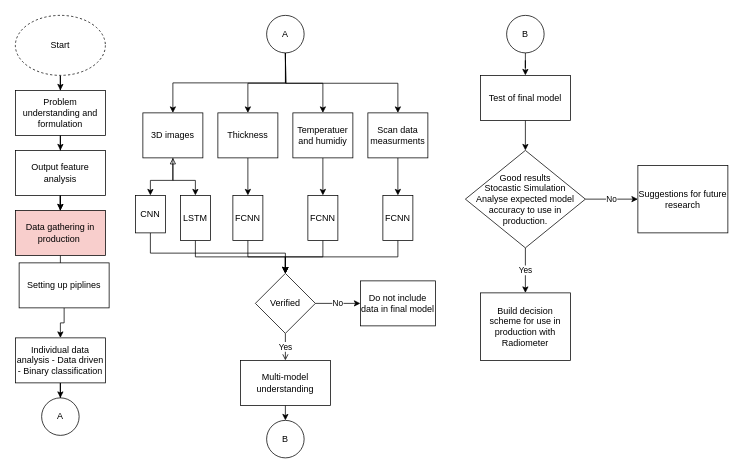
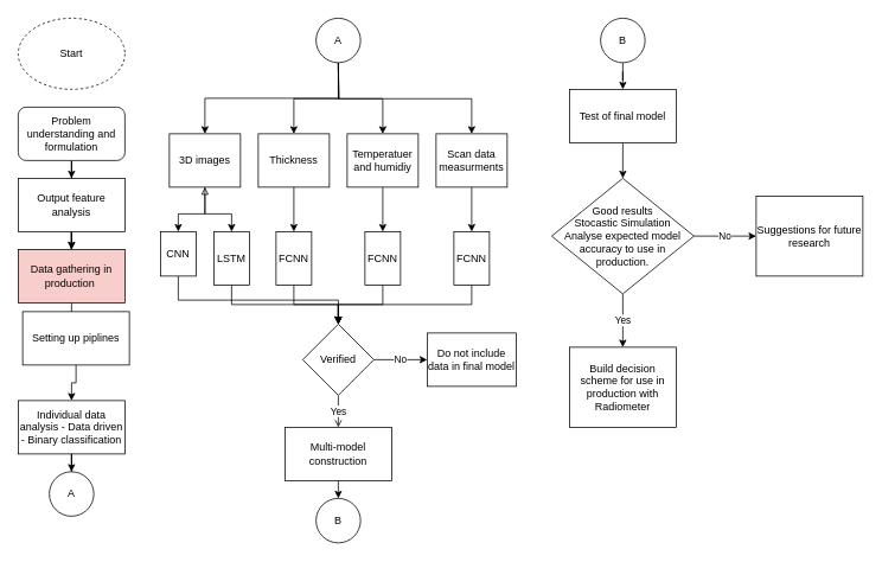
- <mxCell id="2" value="" style="edgeStyle=orthogonalEdgeStyle;rounded=0;orthogonalLoop=1;jettySize=auto;html=1;" parent="1" source="3" target="10" edge="1"><mxGeometry relative="1" as="geometry" /></mxCell>
- <mxCell id="10" value="Problem understanding and formulation" style="whiteSpace=wrap;html=1;" parent="1" vertex="1"><mxGeometry x="20" y="120" width="120" height="60" as="geometry" /></mxCell>
+ <mxCell id="10" value="Problem understanding and formulation" style="whiteSpace=wrap;html=1;rounded=1;" parent="1" vertex="1"><mxGeometry x="20" y="120" width="120" height="60" as="geometry" /></mxCell>
- <mxCell id="28" value="Multi-model understanding" style="whiteSpace=wrap;html=1;" parent="1" vertex="1"><mxGeometry x="320" y="480" width="120" height="60" as="geometry" /></mxCell>
+ <mxCell id="28" value="Multi-model construction" style="whiteSpace=wrap;html=1;" parent="1" vertex="1"><mxGeometry x="320" y="480" width="120" height="60" as="geometry" /></mxCell>
